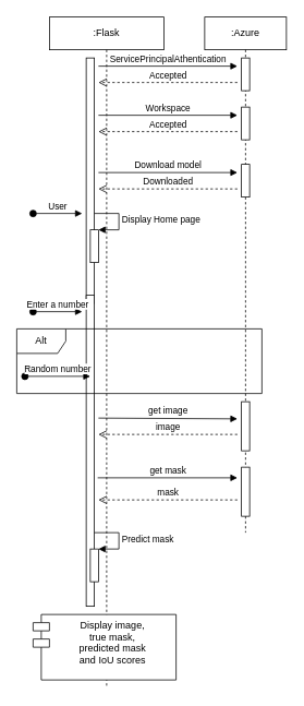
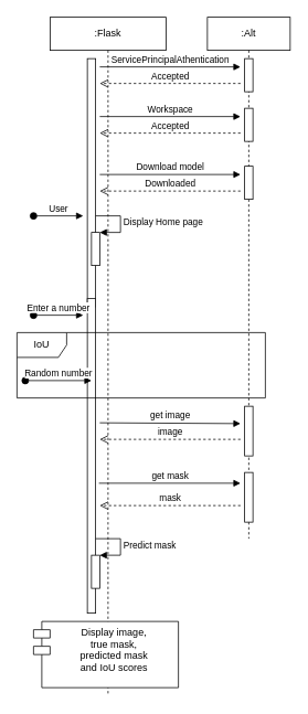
- <mxCell id="9" value=":Azure" style="shape=umlLifeline;perimeter=lifelinePerimeter;whiteSpace=wrap;html=1;container=1;collapsible=0;recursiveResize=0;outlineConnect=0;" vertex="1" parent="1"><mxGeometry x="250" y="20" width="100" height="630" as="geometry" /></mxCell>
+ <mxCell id="9" value=":Alt" style="shape=umlLifeline;perimeter=lifelinePerimeter;whiteSpace=wrap;html=1;container=1;collapsible=0;recursiveResize=0;outlineConnect=0;" vertex="1" parent="1"><mxGeometry x="250" y="20" width="100" height="630" as="geometry" /></mxCell>
- <mxCell id="29" value="Alt" style="shape=umlFrame;whiteSpace=wrap;html=1;" vertex="1" parent="1"><mxGeometry x="20" y="401" width="300" height="79" as="geometry" /></mxCell>
+ <mxCell id="29" value="IoU" style="shape=umlFrame;whiteSpace=wrap;html=1;" vertex="1" parent="1"><mxGeometry x="20" y="401" width="300" height="79" as="geometry" /></mxCell>
